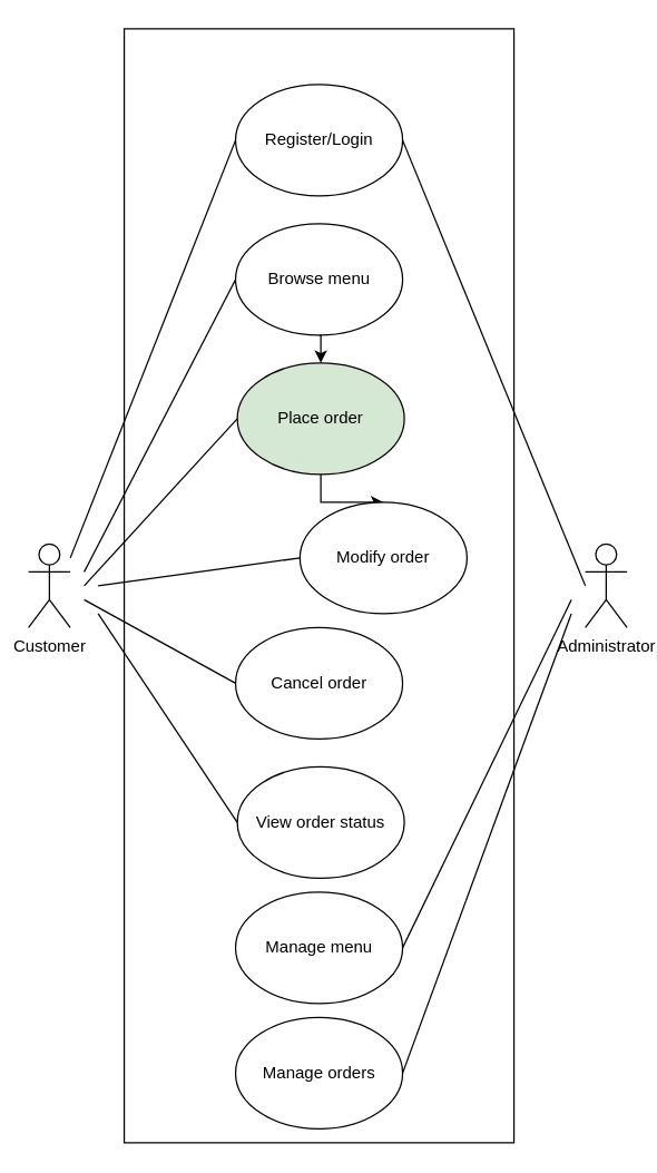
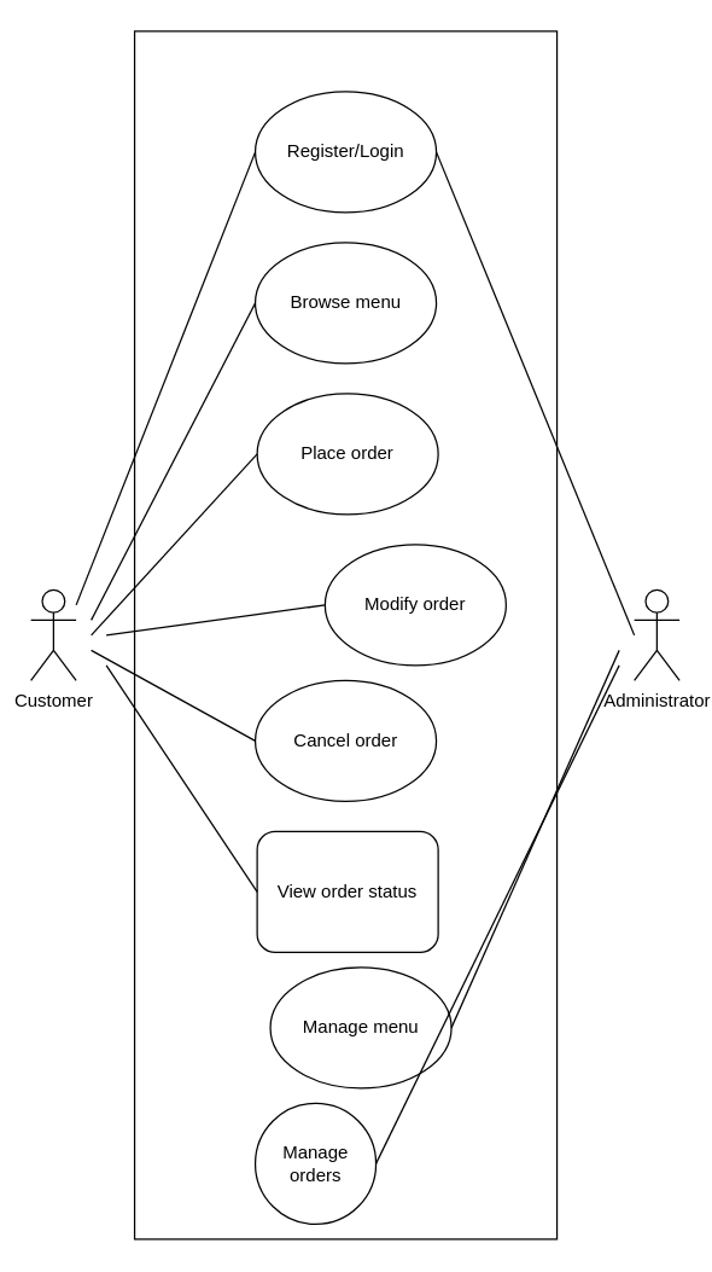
- <mxCell id="6" style="edgeStyle=orthogonalEdgeStyle;rounded=0;orthogonalLoop=1;jettySize=auto;html=1;exitX=0.5;exitY=1;exitDx=0;exitDy=0;entryX=0.5;entryY=0;entryDx=0;entryDy=0;" edge="1" parent="1" source="7" target="9"><mxGeometry relative="1" as="geometry" /></mxCell>
- <mxCell id="9" value="Place order" style="ellipse;whiteSpace=wrap;html=1;fillColor=#d5e8d4;" vertex="1" parent="1"><mxGeometry x="170" y="260" width="120" height="80" as="geometry" /></mxCell>
+ <mxCell id="9" value="Place order" style="ellipse;whiteSpace=wrap;html=1;" vertex="1" parent="1"><mxGeometry x="170" y="260" width="120" height="80" as="geometry" /></mxCell>
- <mxCell id="8" style="edgeStyle=orthogonalEdgeStyle;rounded=0;orthogonalLoop=1;jettySize=auto;html=1;exitX=0.5;exitY=1;exitDx=0;exitDy=0;entryX=0.5;entryY=0;entryDx=0;entryDy=0;" edge="1" parent="1" source="9" target="10"><mxGeometry relative="1" as="geometry" /></mxCell>
- <mxCell id="12" value="View order status" style="ellipse;whiteSpace=wrap;html=1;" vertex="1" parent="1"><mxGeometry x="170" y="550" width="120" height="80" as="geometry" /></mxCell>
+ <mxCell id="12" value="View order status" style="whiteSpace=wrap;html=1;rounded=1;" vertex="1" parent="1"><mxGeometry x="170" y="550" width="120" height="80" as="geometry" /></mxCell>
- <mxCell id="13" value="Manage menu" style="ellipse;whiteSpace=wrap;html=1;" vertex="1" parent="1"><mxGeometry x="168.75" y="640" width="120" height="80" as="geometry" /></mxCell>
+ <mxCell id="13" value="Manage menu" style="ellipse;whiteSpace=wrap;html=1;" vertex="1" parent="1"><mxGeometry x="178.75" y="640" width="120" height="80" as="geometry" /></mxCell>
- <mxCell id="14" value="Manage orders" style="ellipse;whiteSpace=wrap;html=1;" vertex="1" parent="1"><mxGeometry x="168.75" y="730" width="120" height="80" as="geometry" /></mxCell>
+ <mxCell id="14" value="Manage orders" style="ellipse;whiteSpace=wrap;html=1;" vertex="1" parent="1"><mxGeometry x="168.75" y="730" width="80" height="80" as="geometry" /></mxCell>
